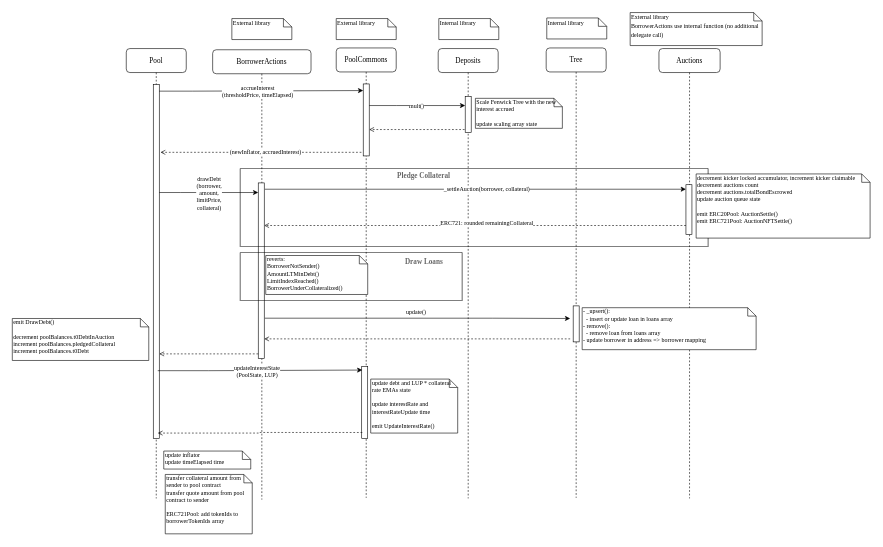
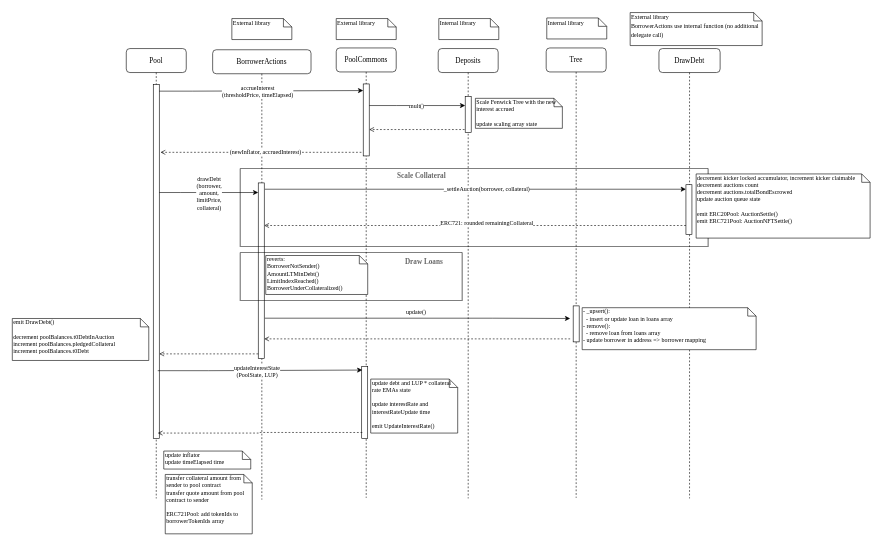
- <mxCell id="30" value="Auctions" style="shape=umlLifeline;perimeter=lifelinePerimeter;whiteSpace=wrap;html=1;container=1;collapsible=0;recursiveResize=0;outlineConnect=0;rounded=1;shadow=0;comic=0;labelBackgroundColor=none;strokeWidth=1;fontFamily=Verdana;fontSize=12;align=center;" parent="1" vertex="1"><mxGeometry x="1098" y="80" width="102" height="750" as="geometry" /></mxCell>
+ <mxCell id="30" value="DrawDebt" style="shape=umlLifeline;perimeter=lifelinePerimeter;whiteSpace=wrap;html=1;container=1;collapsible=0;recursiveResize=0;outlineConnect=0;rounded=1;shadow=0;comic=0;labelBackgroundColor=none;strokeWidth=1;fontFamily=Verdana;fontSize=12;align=center;" parent="1" vertex="1"><mxGeometry x="1098" y="80" width="102" height="750" as="geometry" /></mxCell>
- <mxCell id="42" value="&lt;div align=&quot;center&quot;&gt;&lt;b&gt;&lt;font face=&quot;Tahoma&quot;&gt;Pledge Collateral&lt;/font&gt;&lt;br&gt;&lt;/b&gt;&lt;/div&gt;" style="text;html=1;align=left;verticalAlign=middle;resizable=0;points=[];autosize=1;strokeColor=none;fillColor=none;fontSize=12;fontFamily=Verdana;fontColor=#666666;" parent="41" vertex="1"><mxGeometry x="260" y="-3" width="140" height="30" as="geometry" /></mxCell>
+ <mxCell id="42" value="&lt;div align=&quot;center&quot;&gt;&lt;b&gt;&lt;font face=&quot;Tahoma&quot;&gt;Scale Collateral&lt;/font&gt;&lt;br&gt;&lt;/b&gt;&lt;/div&gt;" style="text;html=1;align=left;verticalAlign=middle;resizable=0;points=[];autosize=1;strokeColor=none;fillColor=none;fontSize=12;fontFamily=Verdana;fontColor=#666666;" parent="41" vertex="1"><mxGeometry x="260" y="-3" width="140" height="30" as="geometry" /></mxCell>
